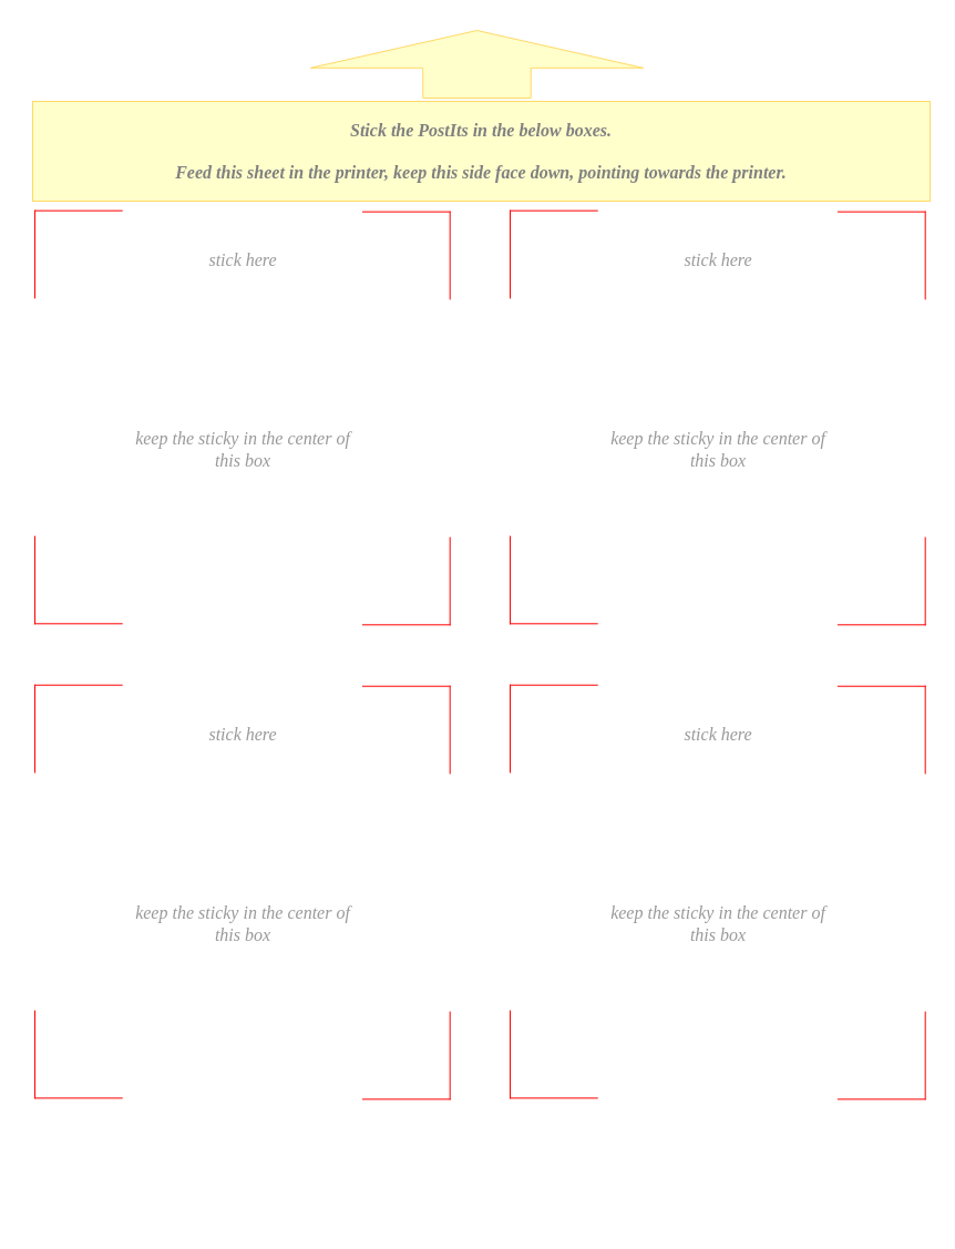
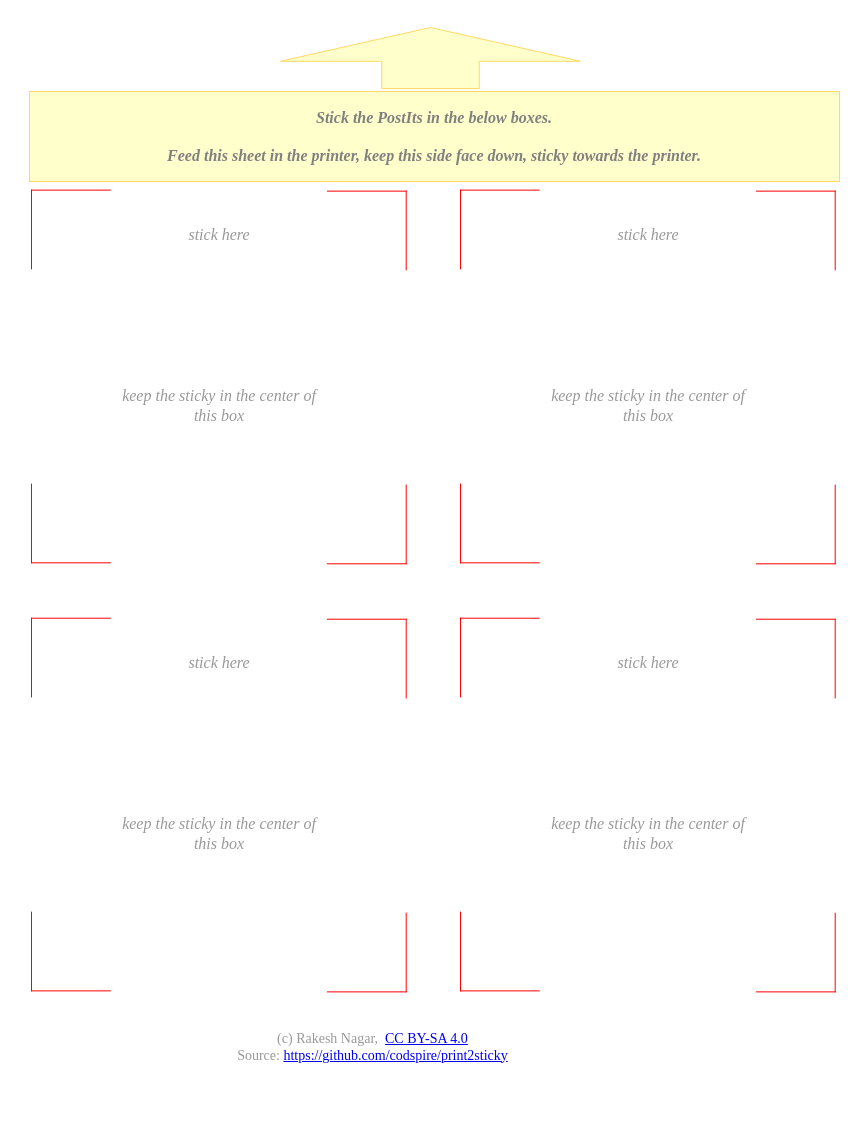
- <mxCell id="34" value="&lt;span style=&quot;font-size: 16px;&quot;&gt;Stick the PostIts in the below boxes.&lt;br&gt;&lt;br&gt;Feed this sheet in the printer,&amp;nbsp;keep this side face down, pointing towards the printer.&lt;/span&gt;" style="text;html=1;align=center;verticalAlign=middle;whiteSpace=wrap;rounded=0;fontFamily=Comfortaa;fontSource=https%3A%2F%2Ffonts.googleapis.com%2Fcss%3Ffamily%3DComfortaa;fontSize=16;fontStyle=3;labelBackgroundColor=none;fillColor=#FFFFCC;strokeColor=#FFD966;fontColor=#808080;" parent="1" vertex="1"><mxGeometry x="29" y="91" width="810" height="90" as="geometry" /></mxCell>
+ <mxCell id="34" value="&lt;span style=&quot;font-size: 16px;&quot;&gt;Stick the PostIts in the below boxes.&lt;br&gt;&lt;br&gt;Feed this sheet in the printer,&amp;nbsp;keep this side face down, sticky towards the printer.&lt;/span&gt;" style="text;html=1;align=center;verticalAlign=middle;whiteSpace=wrap;rounded=0;fontFamily=Comfortaa;fontSource=https%3A%2F%2Ffonts.googleapis.com%2Fcss%3Ffamily%3DComfortaa;fontSize=16;fontStyle=3;labelBackgroundColor=none;fillColor=#FFFFCC;strokeColor=#FFD966;fontColor=#808080;" parent="1" vertex="1"><mxGeometry x="29" y="91" width="810" height="90" as="geometry" /></mxCell>
+ <mxCell id="36" value="&lt;span style=&quot;text-indent: 0px ; display: inline ; float: none&quot;&gt;(c) Rakesh Nagar,&lt;span style=&quot;font-size: 14px ; font-style: normal ; letter-spacing: normal ; text-transform: none ; word-spacing: 0px&quot;&gt;&amp;nbsp;&amp;nbsp;&lt;/span&gt;&lt;span style=&quot;font-size: 14px ; font-style: normal ; letter-spacing: normal ; text-transform: none ; word-spacing: 0px&quot;&gt;&lt;a href=&quot;https://creativecommons.org/licenses/by-sa/4.0/&quot;&gt;CC BY-SA 4.0&lt;/a&gt;&lt;br&gt;&lt;/span&gt;Source: &lt;a href=&quot;https://github.com/codspire/print2sticky&quot;&gt;https://github.com/codspire/print2sticky&lt;/a&gt;&lt;br style=&quot;font-size: 14px&quot;&gt;&lt;/span&gt;" style="text;whiteSpace=wrap;html=1;fontSize=14;fontFamily=Comfortaa;fontSource=https%3A%2F%2Ffonts.googleapis.com%2Fcss%3Ffamily%3DComfortaa;fontColor=#999999;fontStyle=0;labelBackgroundColor=none;verticalAlign=middle;align=center;" parent="35" vertex="1"><mxGeometry y="0.91" width="395" height="33.18" as="geometry" /></mxCell>
